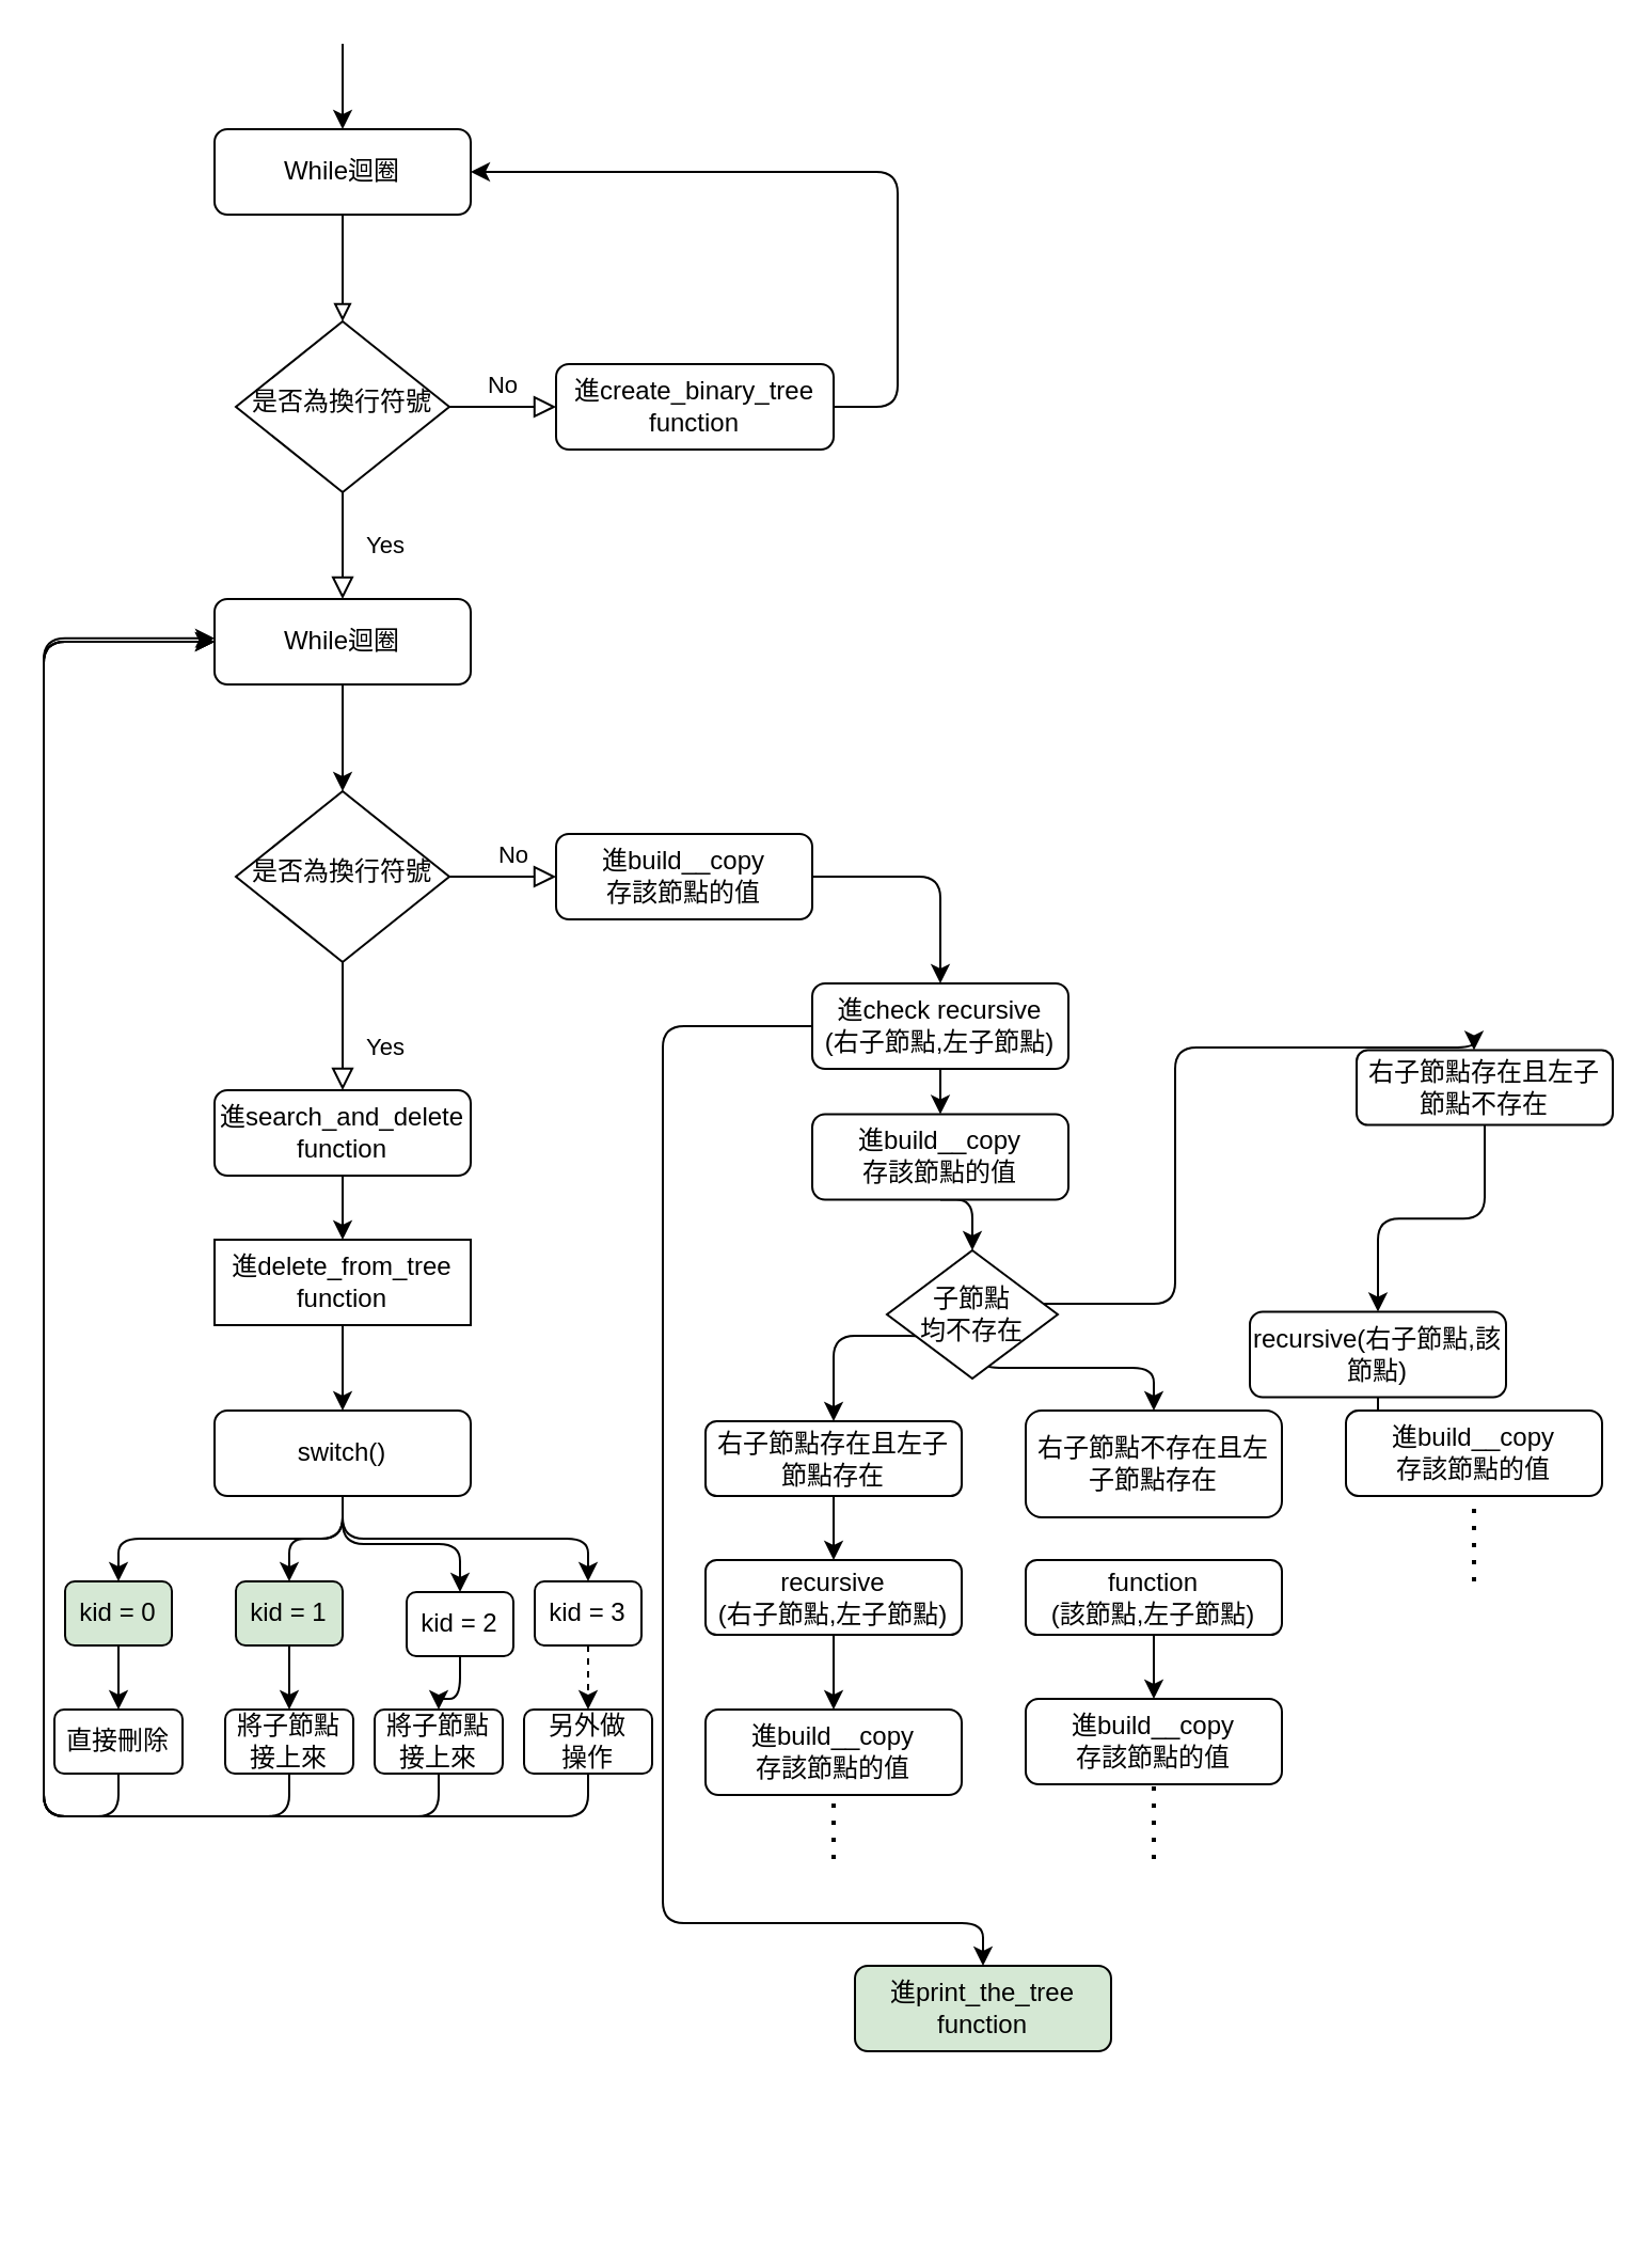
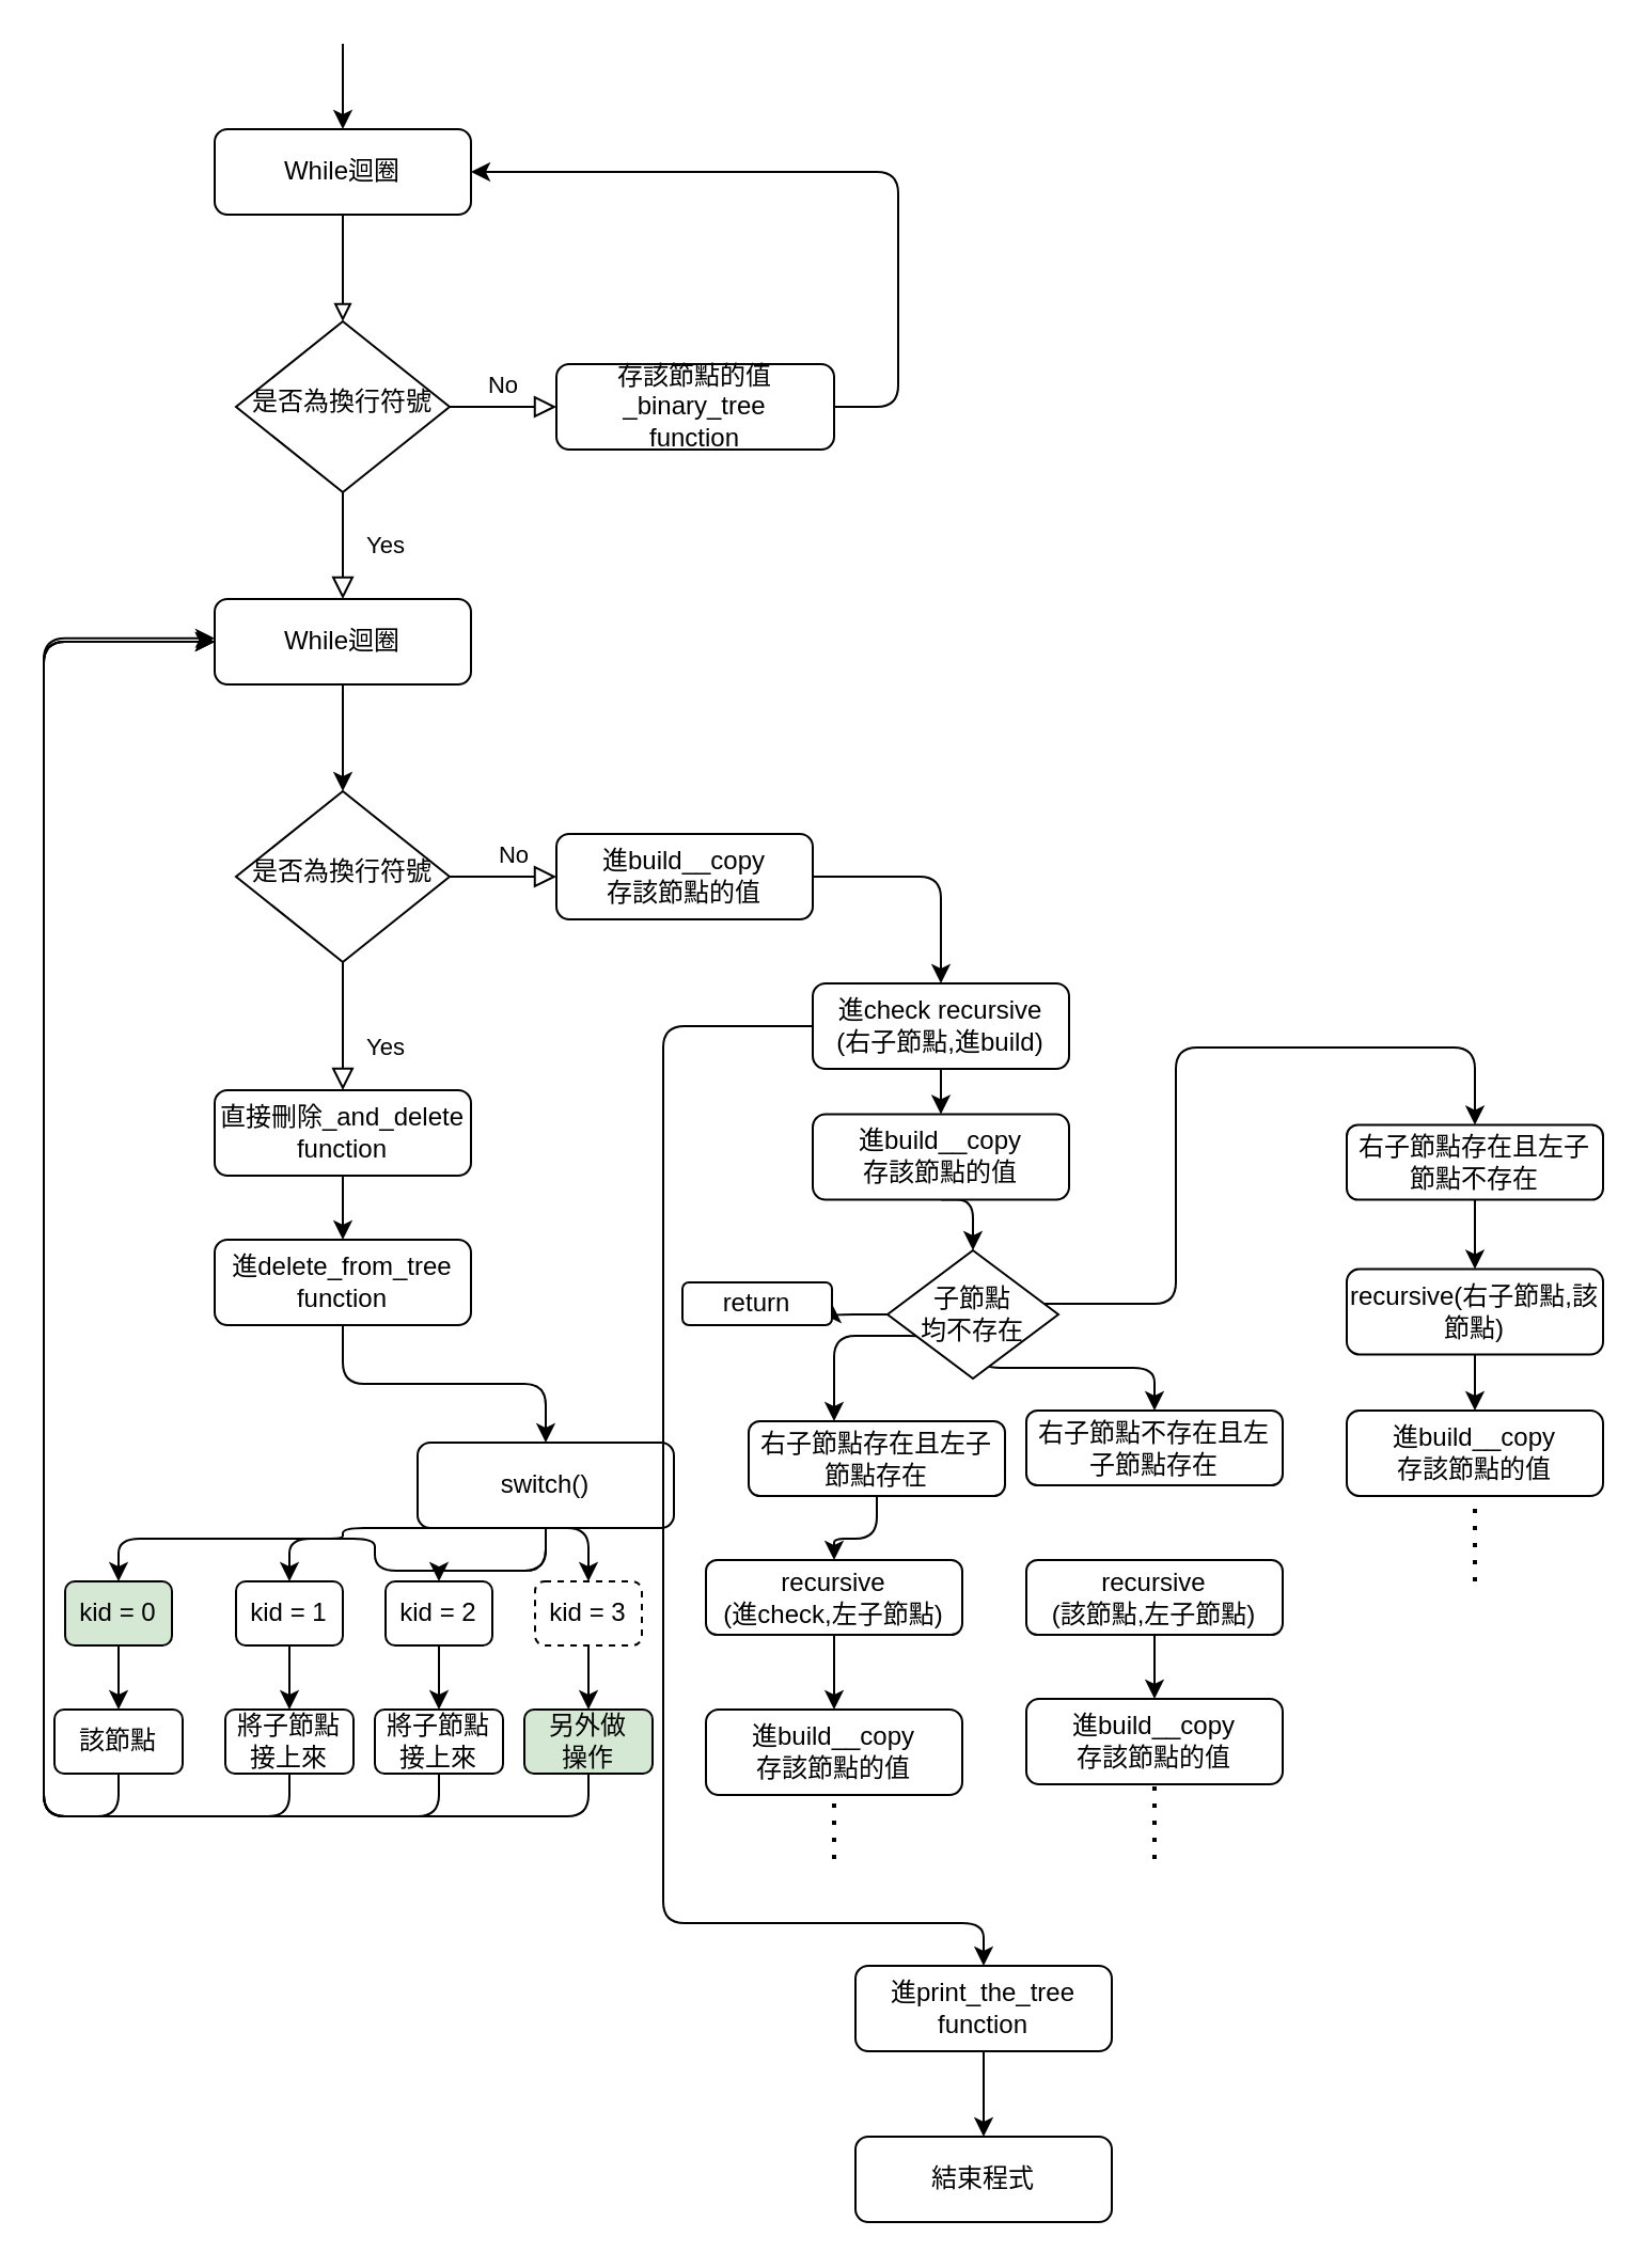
- <mxCell id="8" value="進create_binary_tree&lt;br&gt;function" style="rounded=1;whiteSpace=wrap;html=1;fontSize=12;glass=0;strokeWidth=1;shadow=0;" parent="1" vertex="1"><mxGeometry x="260" y="170" width="130" height="40" as="geometry" /></mxCell>
+ <mxCell id="8" value="存該節點的值_binary_tree&lt;br&gt;function" style="rounded=1;whiteSpace=wrap;html=1;fontSize=12;glass=0;strokeWidth=1;shadow=0;" parent="1" vertex="1"><mxGeometry x="260" y="170" width="130" height="40" as="geometry" /></mxCell>
- <mxCell id="44" value="進check recursive&lt;br&gt;(右子節點,左子節點)" style="rounded=1;whiteSpace=wrap;html=1;fontSize=12;glass=0;strokeWidth=1;shadow=0;" vertex="1" parent="1"><mxGeometry x="380" y="460" width="120" height="40" as="geometry" /></mxCell>
+ <mxCell id="44" value="進check recursive&lt;br&gt;(右子節點,進build)" style="rounded=1;whiteSpace=wrap;html=1;fontSize=12;glass=0;strokeWidth=1;shadow=0;" vertex="1" parent="1"><mxGeometry x="380" y="460" width="120" height="40" as="geometry" /></mxCell>
- <mxCell id="52" value="右子節點存在且左子節點不存在" style="rounded=1;whiteSpace=wrap;html=1;fontSize=12;glass=0;strokeWidth=1;shadow=0;" vertex="1" parent="1"><mxGeometry x="635" y="491.25" width="120" height="35" as="geometry" /></mxCell>
+ <mxCell id="52" value="右子節點存在且左子節點不存在" style="rounded=1;whiteSpace=wrap;html=1;fontSize=12;glass=0;strokeWidth=1;shadow=0;" vertex="1" parent="1"><mxGeometry x="630" y="526.25" width="120" height="35" as="geometry" /></mxCell>
- <mxCell id="17" value="進search_and_delete&lt;br&gt;function" style="rounded=1;whiteSpace=wrap;html=1;fontSize=12;glass=0;strokeWidth=1;shadow=0;" vertex="1" parent="1"><mxGeometry x="100" y="510" width="120" height="40" as="geometry" /></mxCell>
+ <mxCell id="17" value="直接刪除_and_delete&lt;br&gt;function" style="rounded=1;whiteSpace=wrap;html=1;fontSize=12;glass=0;strokeWidth=1;shadow=0;" vertex="1" parent="1"><mxGeometry x="100" y="510" width="120" height="40" as="geometry" /></mxCell>
- <mxCell id="19" value="進delete_from_tree&lt;br&gt;function" style="whiteSpace=wrap;html=1;fontSize=12;glass=0;strokeWidth=1;shadow=0;rounded=0;" vertex="1" parent="1"><mxGeometry x="100" y="580" width="120" height="40" as="geometry" /></mxCell>
+ <mxCell id="19" value="進delete_from_tree&lt;br&gt;function" style="rounded=1;whiteSpace=wrap;html=1;fontSize=12;glass=0;strokeWidth=1;shadow=0;" vertex="1" parent="1"><mxGeometry x="100" y="580" width="120" height="40" as="geometry" /></mxCell>
+ <mxCell id="50" value="return" style="rounded=1;whiteSpace=wrap;html=1;" vertex="1" parent="1"><mxGeometry x="319" y="600" width="70" height="20" as="geometry" /></mxCell>
+ <mxCell id="45" style="edgeStyle=orthogonalEdgeStyle;rounded=1;orthogonalLoop=1;jettySize=auto;html=1;exitX=0;exitY=0.5;exitDx=0;exitDy=0;entryX=1;entryY=0.5;entryDx=0;entryDy=0;" edge="1" parent="1" source="49" target="50"><mxGeometry relative="1" as="geometry" /></mxCell>
- <mxCell id="54" value="recursive(右子節點,該節點)" style="rounded=1;whiteSpace=wrap;html=1;fontSize=12;glass=0;strokeWidth=1;shadow=0;" vertex="1" parent="1"><mxGeometry x="585" y="613.75" width="120" height="40" as="geometry" /></mxCell>
+ <mxCell id="54" value="recursive(右子節點,該節點)" style="rounded=1;whiteSpace=wrap;html=1;fontSize=12;glass=0;strokeWidth=1;shadow=0;" vertex="1" parent="1"><mxGeometry x="630" y="593.75" width="120" height="40" as="geometry" /></mxCell>
- <mxCell id="24" value="switch()" style="rounded=1;whiteSpace=wrap;html=1;fontSize=12;glass=0;strokeWidth=1;shadow=0;" vertex="1" parent="1"><mxGeometry x="100" y="660" width="120" height="40" as="geometry" /></mxCell>
+ <mxCell id="24" value="switch()" style="rounded=1;whiteSpace=wrap;html=1;fontSize=12;glass=0;strokeWidth=1;shadow=0;" vertex="1" parent="1"><mxGeometry x="195" y="675" width="120" height="40" as="geometry" /></mxCell>
- <mxCell id="66" value="右子節點存在且左子節點存在" style="rounded=1;whiteSpace=wrap;html=1;fontSize=12;glass=0;strokeWidth=1;shadow=0;" vertex="1" parent="1"><mxGeometry x="330" y="665" width="120" height="35" as="geometry" /></mxCell>
+ <mxCell id="66" value="右子節點存在且左子節點存在" style="rounded=1;whiteSpace=wrap;html=1;fontSize=12;glass=0;strokeWidth=1;shadow=0;" vertex="1" parent="1"><mxGeometry x="350" y="665" width="120" height="35" as="geometry" /></mxCell>
- <mxCell id="55" value="右子節點不存在且左子節點存在" style="rounded=1;whiteSpace=wrap;html=1;fontSize=12;glass=0;strokeWidth=1;shadow=0;" vertex="1" parent="1"><mxGeometry x="480" y="660" width="120" height="50" as="geometry" /></mxCell>
+ <mxCell id="55" value="右子節點不存在且左子節點存在" style="rounded=1;whiteSpace=wrap;html=1;fontSize=12;glass=0;strokeWidth=1;shadow=0;" vertex="1" parent="1"><mxGeometry x="480" y="660" width="120" height="35" as="geometry" /></mxCell>
- <mxCell id="68" value="recursive&lt;br&gt;(右子節點,左子節點)" style="rounded=1;whiteSpace=wrap;html=1;fontSize=12;glass=0;strokeWidth=1;shadow=0;" vertex="1" parent="1"><mxGeometry x="330" y="730" width="120" height="35" as="geometry" /></mxCell>
+ <mxCell id="68" value="recursive&lt;br&gt;(進check,左子節點)" style="rounded=1;whiteSpace=wrap;html=1;fontSize=12;glass=0;strokeWidth=1;shadow=0;" vertex="1" parent="1"><mxGeometry x="330" y="730" width="120" height="35" as="geometry" /></mxCell>
- <mxCell id="57" value="function&lt;br&gt;(該節點,左子節點)" style="rounded=1;whiteSpace=wrap;html=1;fontSize=12;glass=0;strokeWidth=1;shadow=0;" vertex="1" parent="1"><mxGeometry x="480" y="730" width="120" height="35" as="geometry" /></mxCell>
+ <mxCell id="57" value="recursive&lt;br&gt;(該節點,左子節點)" style="rounded=1;whiteSpace=wrap;html=1;fontSize=12;glass=0;strokeWidth=1;shadow=0;" vertex="1" parent="1"><mxGeometry x="480" y="730" width="120" height="35" as="geometry" /></mxCell>
- <mxCell id="30" value="kid = 1" style="rounded=1;whiteSpace=wrap;html=1;fontSize=12;glass=0;strokeWidth=1;shadow=0;fillColor=#d5e8d4;" vertex="1" parent="1"><mxGeometry x="110" y="740" width="50" height="30" as="geometry" /></mxCell>
+ <mxCell id="30" value="kid = 1" style="rounded=1;whiteSpace=wrap;html=1;fontSize=12;glass=0;strokeWidth=1;shadow=0;" vertex="1" parent="1"><mxGeometry x="110" y="740" width="50" height="30" as="geometry" /></mxCell>
- <mxCell id="28" value="kid = 3" style="rounded=1;whiteSpace=wrap;html=1;fontSize=12;glass=0;strokeWidth=1;shadow=0;" vertex="1" parent="1"><mxGeometry x="250" y="740" width="50" height="30" as="geometry" /></mxCell>
+ <mxCell id="28" value="kid = 3" style="rounded=1;whiteSpace=wrap;html=1;fontSize=12;glass=0;strokeWidth=1;shadow=0;dashed=1;" vertex="1" parent="1"><mxGeometry x="250" y="740" width="50" height="30" as="geometry" /></mxCell>
- <mxCell id="32" value="kid = 2" style="rounded=1;whiteSpace=wrap;html=1;fontSize=12;glass=0;strokeWidth=1;shadow=0;" vertex="1" parent="1"><mxGeometry x="190" y="745" width="50" height="30" as="geometry" /></mxCell>
+ <mxCell id="32" value="kid = 2" style="rounded=1;whiteSpace=wrap;html=1;fontSize=12;glass=0;strokeWidth=1;shadow=0;" vertex="1" parent="1"><mxGeometry x="180" y="740" width="50" height="30" as="geometry" /></mxCell>
- <mxCell id="27" style="edgeStyle=orthogonalEdgeStyle;rounded=1;orthogonalLoop=1;jettySize=auto;html=1;exitX=0.5;exitY=1;exitDx=0;exitDy=0;entryX=0.5;entryY=0;entryDx=0;entryDy=0;dashed=1;" edge="1" parent="1" source="28" target="40"><mxGeometry relative="1" as="geometry" /></mxCell>
+ <mxCell id="27" style="edgeStyle=orthogonalEdgeStyle;rounded=1;orthogonalLoop=1;jettySize=auto;html=1;exitX=0.5;exitY=1;exitDx=0;exitDy=0;entryX=0.5;entryY=0;entryDx=0;entryDy=0;" edge="1" parent="1" source="28" target="40"><mxGeometry relative="1" as="geometry" /></mxCell>
- <mxCell id="34" value="直接刪除" style="rounded=1;whiteSpace=wrap;html=1;fontSize=12;glass=0;strokeWidth=1;shadow=0;" vertex="1" parent="1"><mxGeometry x="25" y="800" width="60" height="30" as="geometry" /></mxCell>
+ <mxCell id="34" value="該節點" style="rounded=1;whiteSpace=wrap;html=1;fontSize=12;glass=0;strokeWidth=1;shadow=0;" vertex="1" parent="1"><mxGeometry x="25" y="800" width="60" height="30" as="geometry" /></mxCell>
- <mxCell id="40" value="另外做&lt;br&gt;操作" style="rounded=1;whiteSpace=wrap;html=1;fontSize=12;glass=0;strokeWidth=1;shadow=0;" vertex="1" parent="1"><mxGeometry x="245" y="800" width="60" height="30" as="geometry" /></mxCell>
+ <mxCell id="40" value="另外做&lt;br&gt;操作" style="rounded=1;whiteSpace=wrap;html=1;fontSize=12;glass=0;strokeWidth=1;shadow=0;fillColor=#d5e8d4;" vertex="1" parent="1"><mxGeometry x="245" y="800" width="60" height="30" as="geometry" /></mxCell>
- <mxCell id="72" value="進print_the_tree&lt;br&gt;function" style="rounded=1;whiteSpace=wrap;html=1;fillColor=#d5e8d4;" vertex="1" parent="1"><mxGeometry x="400" y="920" width="120" height="40" as="geometry" /></mxCell>
+ <mxCell id="72" value="進print_the_tree&lt;br&gt;function" style="rounded=1;whiteSpace=wrap;html=1;" vertex="1" parent="1"><mxGeometry x="400" y="920" width="120" height="40" as="geometry" /></mxCell>
+ <mxCell id="71" style="edgeStyle=orthogonalEdgeStyle;rounded=1;orthogonalLoop=1;jettySize=auto;html=1;exitX=0.5;exitY=1;exitDx=0;exitDy=0;" edge="1" parent="1" source="72" target="73"><mxGeometry relative="1" as="geometry" /></mxCell>
+ <mxCell id="73" value="結束程式" style="rounded=1;whiteSpace=wrap;html=1;" vertex="1" parent="1"><mxGeometry x="400" y="1000" width="120" height="40" as="geometry" /></mxCell>
